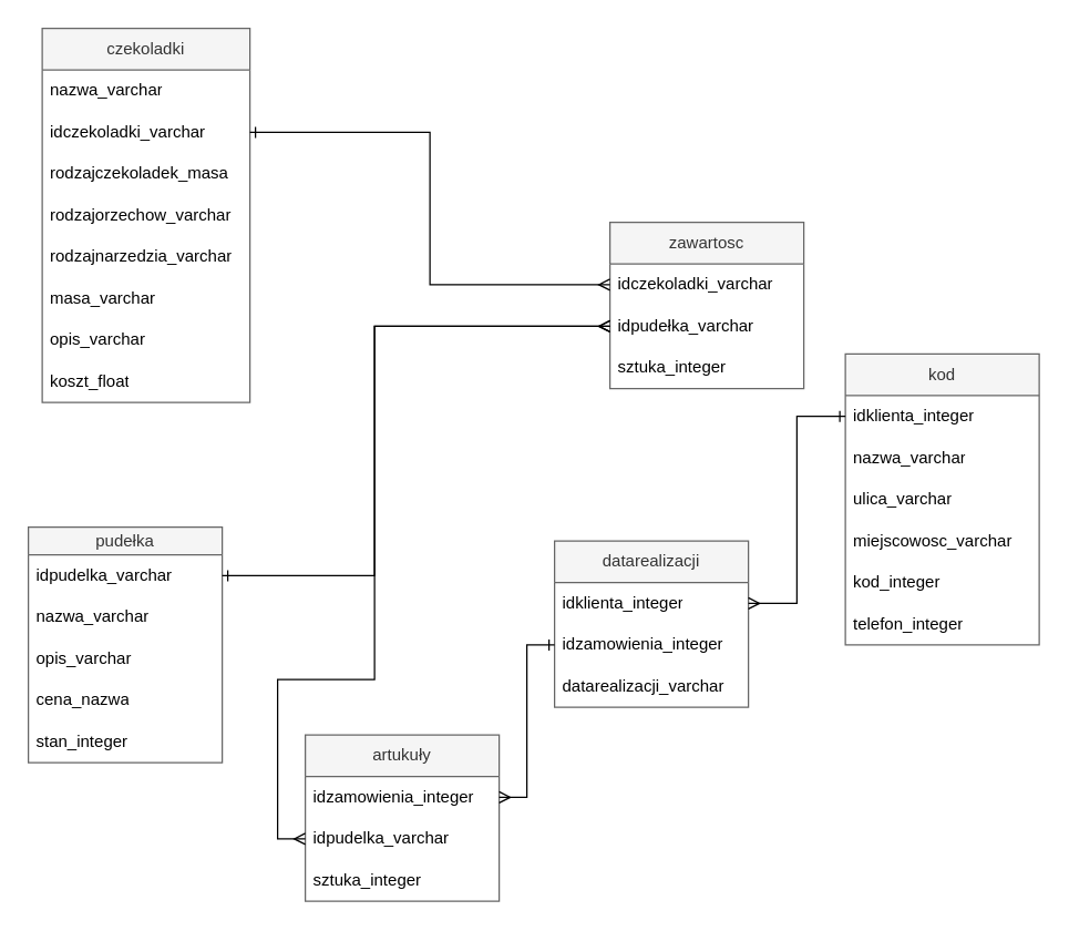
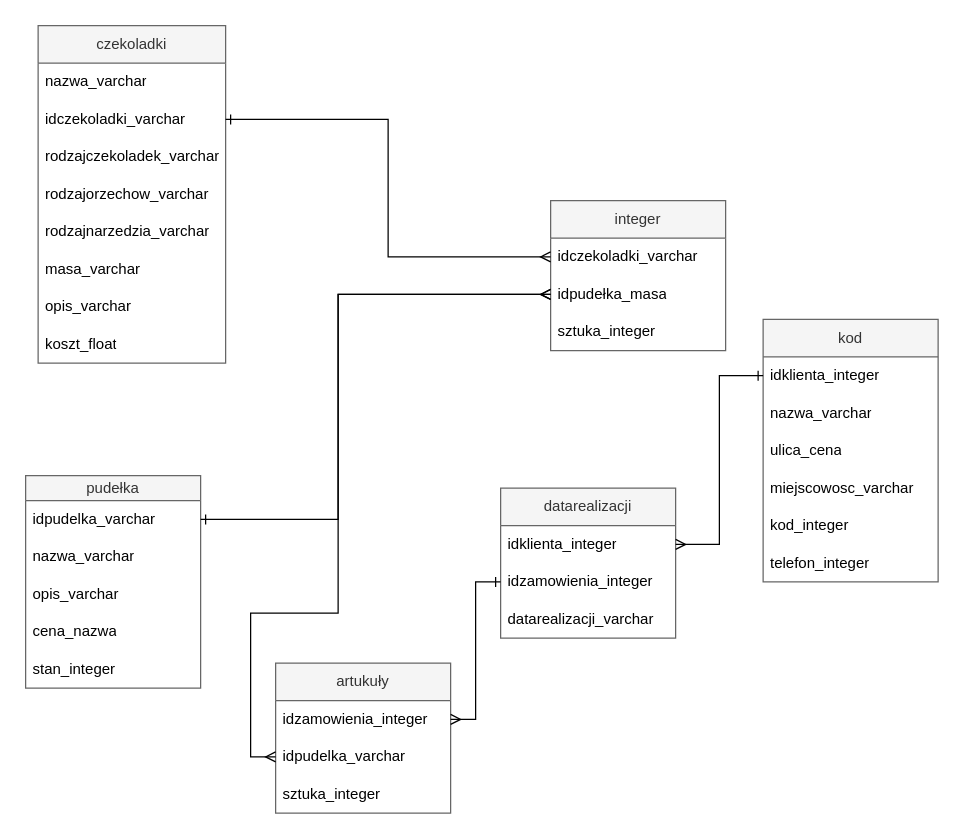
- <mxCell id="5" value="rodzajczekoladek_masa" style="text;strokeColor=none;fillColor=none;align=left;verticalAlign=middle;spacingLeft=4;spacingRight=4;overflow=hidden;points=[[0,0.5],[1,0.5]];portConstraint=eastwest;rotatable=0;whiteSpace=wrap;html=1;" parent="2" vertex="1"><mxGeometry y="90" width="150" height="30" as="geometry" /></mxCell>
+ <mxCell id="5" value="rodzajczekoladek_varchar" style="text;strokeColor=none;fillColor=none;align=left;verticalAlign=middle;spacingLeft=4;spacingRight=4;overflow=hidden;points=[[0,0.5],[1,0.5]];portConstraint=eastwest;rotatable=0;whiteSpace=wrap;html=1;" parent="2" vertex="1"><mxGeometry y="90" width="150" height="30" as="geometry" /></mxCell>
- <mxCell id="11" value="zawartosc" style="swimlane;fontStyle=0;childLayout=stackLayout;horizontal=1;startSize=30;horizontalStack=0;resizeParent=1;resizeParentMax=0;resizeLast=0;collapsible=1;marginBottom=0;whiteSpace=wrap;html=1;fillColor=#f5f5f5;strokeColor=#666666;fontColor=#333333;" parent="1" vertex="1"><mxGeometry x="440" y="160" width="140" height="120" as="geometry" /></mxCell>
+ <mxCell id="11" value="integer" style="swimlane;fontStyle=0;childLayout=stackLayout;horizontal=1;startSize=30;horizontalStack=0;resizeParent=1;resizeParentMax=0;resizeLast=0;collapsible=1;marginBottom=0;whiteSpace=wrap;html=1;fillColor=#f5f5f5;strokeColor=#666666;fontColor=#333333;" parent="1" vertex="1"><mxGeometry x="440" y="160" width="140" height="120" as="geometry" /></mxCell>
- <mxCell id="13" value="idpudełka_varchar" style="text;strokeColor=none;fillColor=none;align=left;verticalAlign=middle;spacingLeft=4;spacingRight=4;overflow=hidden;points=[[0,0.5],[1,0.5]];portConstraint=eastwest;rotatable=0;whiteSpace=wrap;html=1;" parent="11" vertex="1"><mxGeometry y="60" width="140" height="30" as="geometry" /></mxCell>
+ <mxCell id="13" value="idpudełka_masa" style="text;strokeColor=none;fillColor=none;align=left;verticalAlign=middle;spacingLeft=4;spacingRight=4;overflow=hidden;points=[[0,0.5],[1,0.5]];portConstraint=eastwest;rotatable=0;whiteSpace=wrap;html=1;" parent="11" vertex="1"><mxGeometry y="60" width="140" height="30" as="geometry" /></mxCell>
- <mxCell id="24" value="ulica_varchar" style="text;strokeColor=none;fillColor=none;align=left;verticalAlign=middle;spacingLeft=4;spacingRight=4;overflow=hidden;points=[[0,0.5],[1,0.5]];portConstraint=eastwest;rotatable=0;whiteSpace=wrap;html=1;" parent="21" vertex="1"><mxGeometry y="90" width="140" height="30" as="geometry" /></mxCell>
+ <mxCell id="24" value="ulica_cena" style="text;strokeColor=none;fillColor=none;align=left;verticalAlign=middle;spacingLeft=4;spacingRight=4;overflow=hidden;points=[[0,0.5],[1,0.5]];portConstraint=eastwest;rotatable=0;whiteSpace=wrap;html=1;" parent="21" vertex="1"><mxGeometry y="90" width="140" height="30" as="geometry" /></mxCell>
